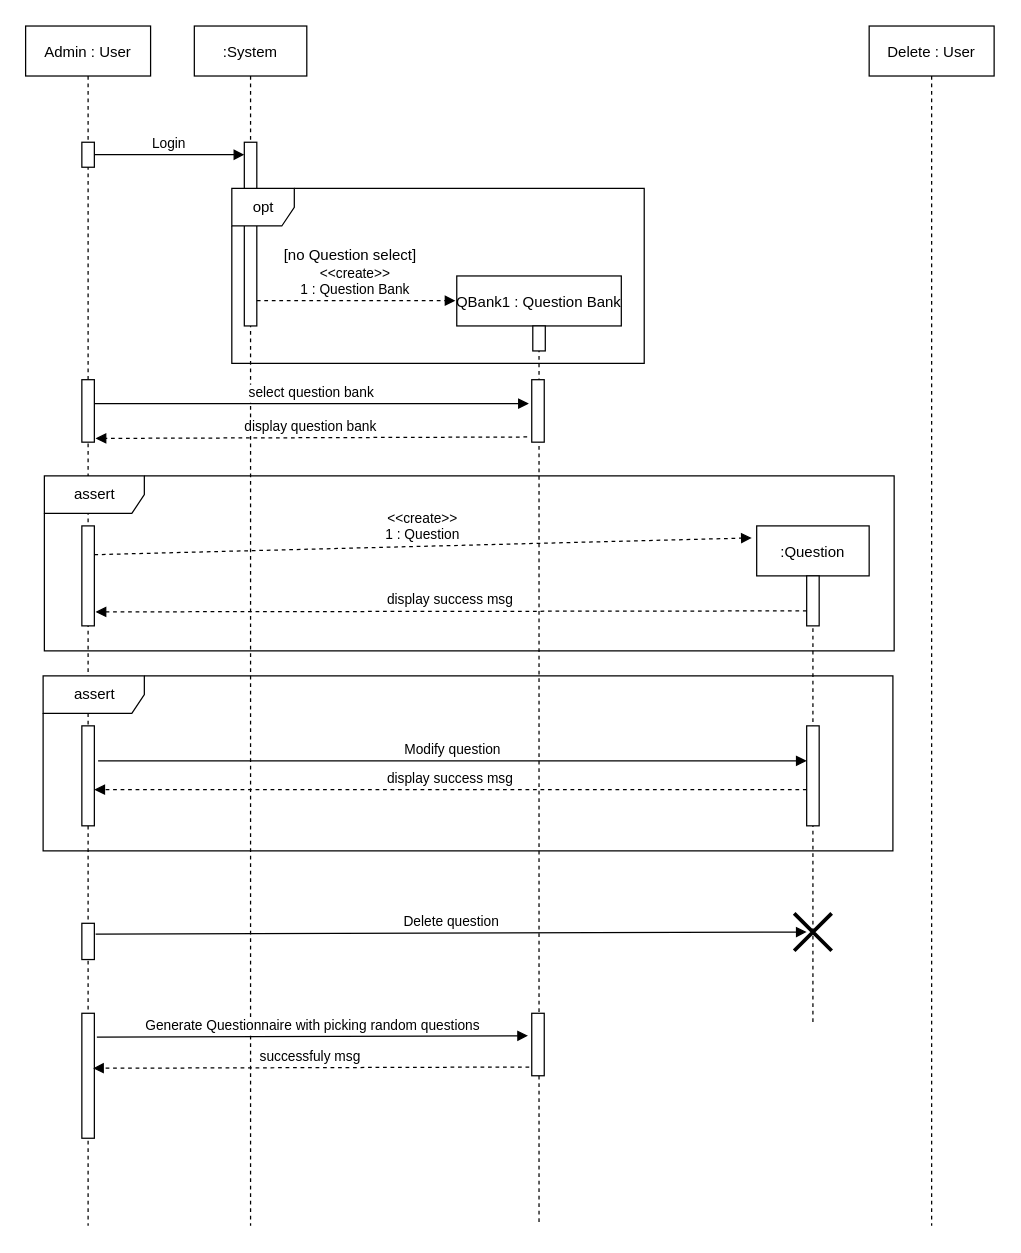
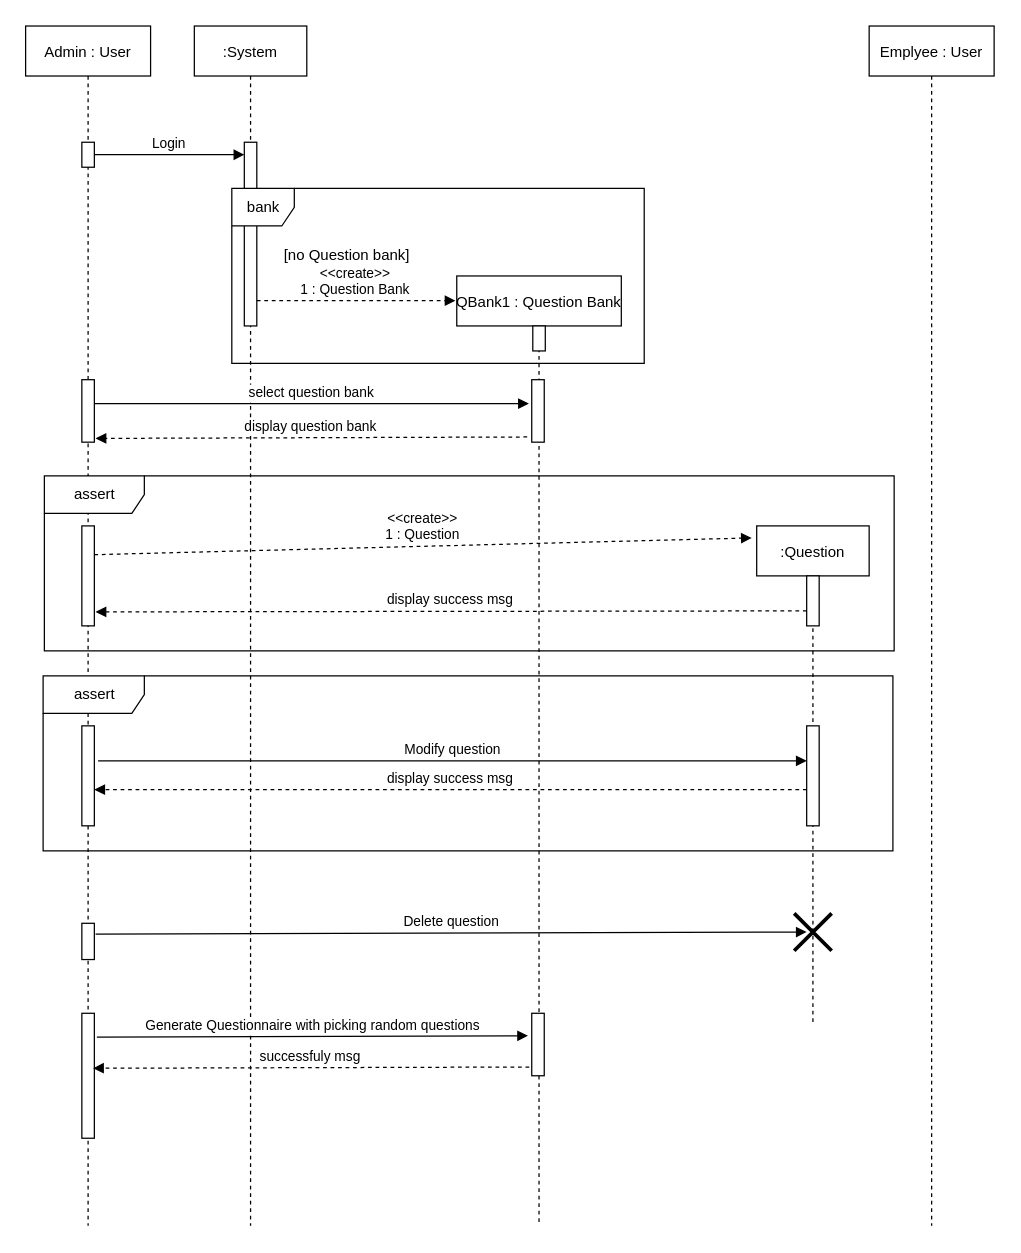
- <mxCell id="34" value="Delete : User" style="shape=umlLifeline;perimeter=lifelinePerimeter;container=1;collapsible=0;recursiveResize=0;rounded=0;shadow=0;strokeWidth=1;" vertex="1" parent="1"><mxGeometry x="695" y="20" width="100" height="960" as="geometry" /></mxCell>
+ <mxCell id="34" value="Emplyee : User" style="shape=umlLifeline;perimeter=lifelinePerimeter;container=1;collapsible=0;recursiveResize=0;rounded=0;shadow=0;strokeWidth=1;" vertex="1" parent="1"><mxGeometry x="695" y="20" width="100" height="960" as="geometry" /></mxCell>
- <mxCell id="4" value="opt" style="shape=umlFrame;tabWidth=110;tabHeight=30;tabPosition=left;html=1;boundedLbl=1;labelInHeader=1;width=50;height=30;container=0;" vertex="1" parent="1"><mxGeometry x="185" y="150" width="330" height="140" as="geometry" /></mxCell>
+ <mxCell id="4" value="bank" style="shape=umlFrame;tabWidth=110;tabHeight=30;tabPosition=left;html=1;boundedLbl=1;labelInHeader=1;width=50;height=30;container=0;" vertex="1" parent="1"><mxGeometry x="185" y="150" width="330" height="140" as="geometry" /></mxCell>
- <mxCell id="14" value="[no Question select]" style="text" vertex="1" parent="1"><mxGeometry x="205" y="150" width="110" height="70" as="geometry"><mxPoint x="20" y="40" as="offset" /></mxGeometry></mxCell>
+ <mxCell id="14" value="[no Question bank]" style="text" vertex="1" parent="1"><mxGeometry x="205" y="150" width="110" height="70" as="geometry"><mxPoint x="20" y="40" as="offset" /></mxGeometry></mxCell>
